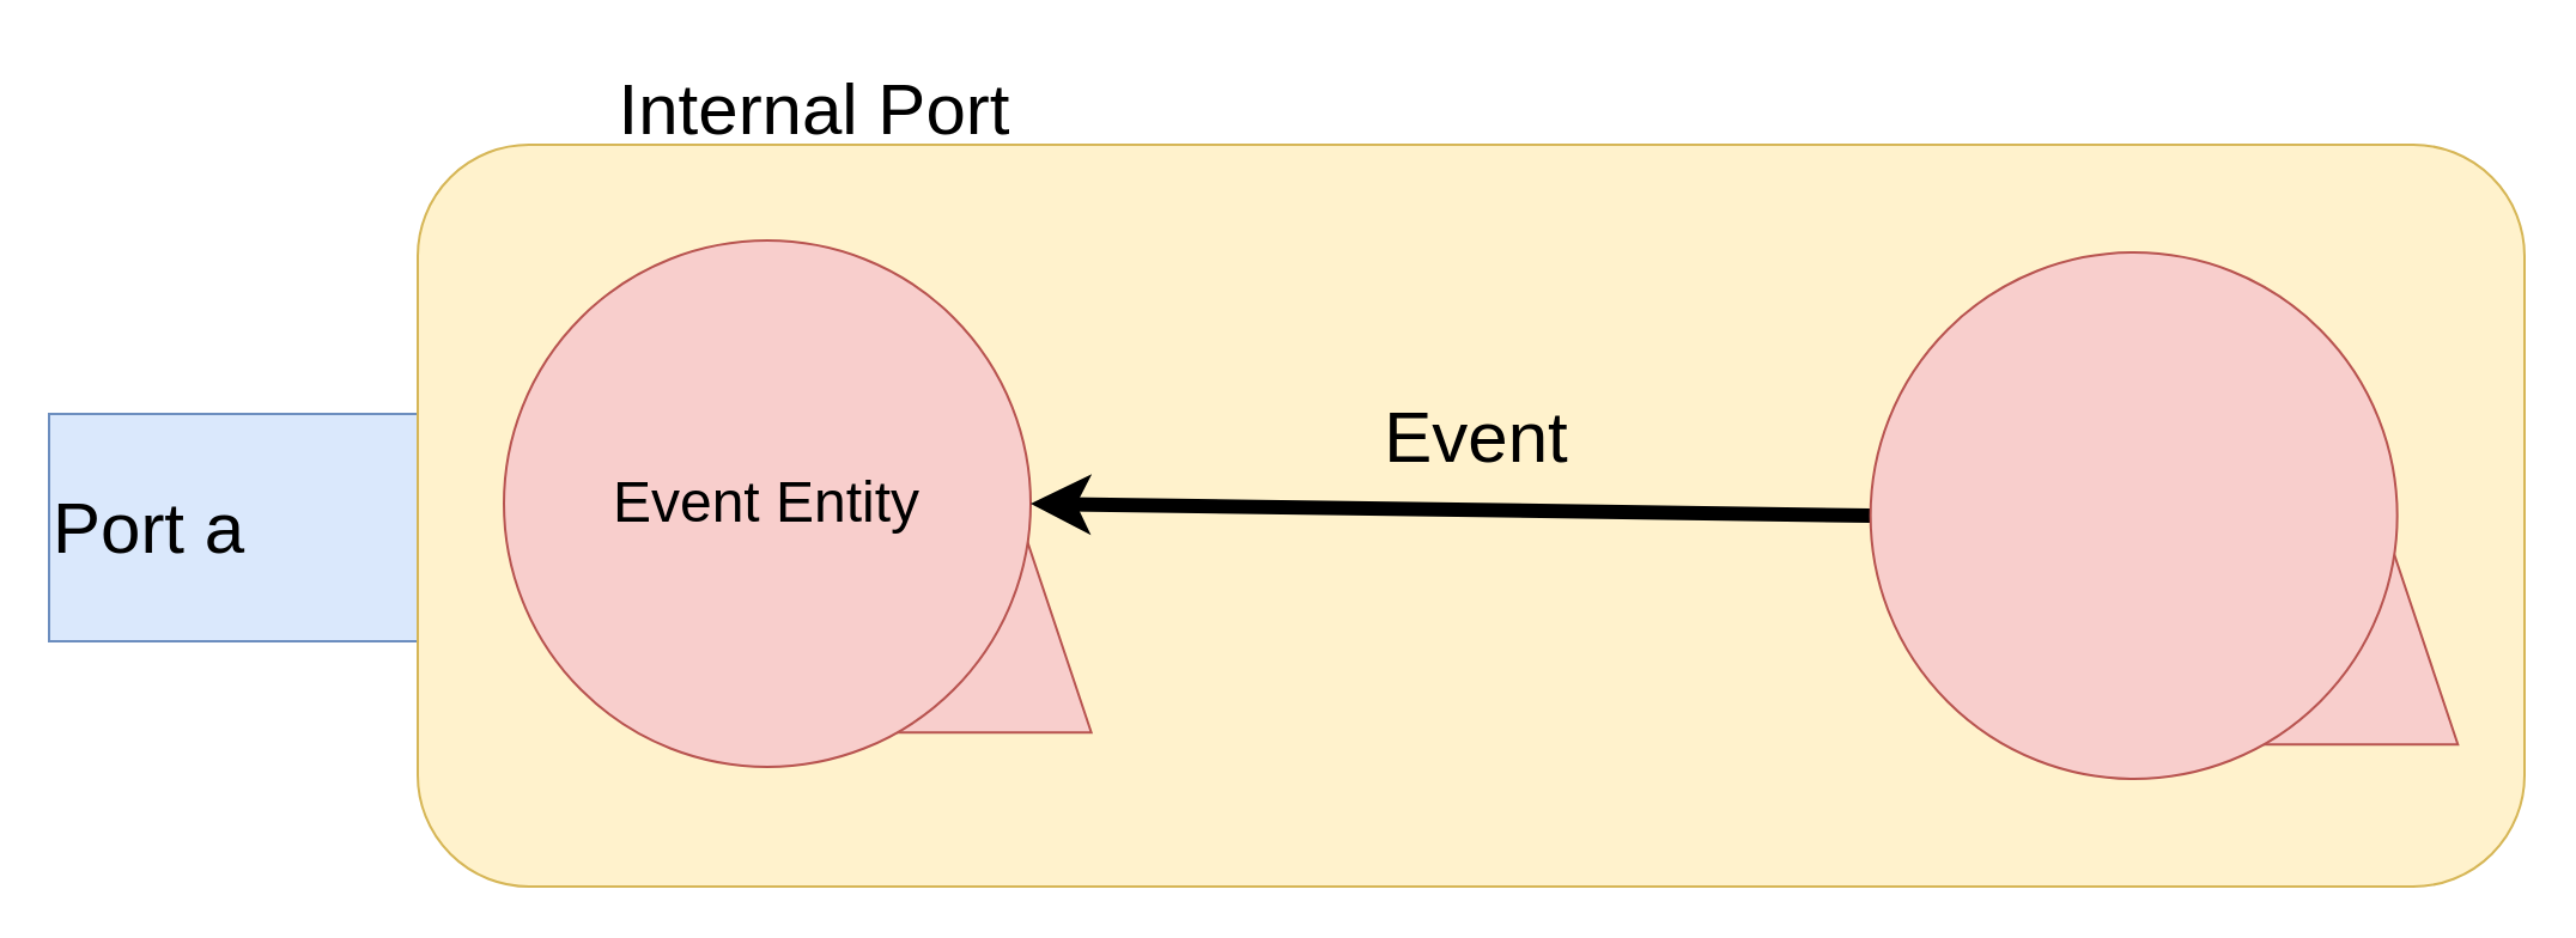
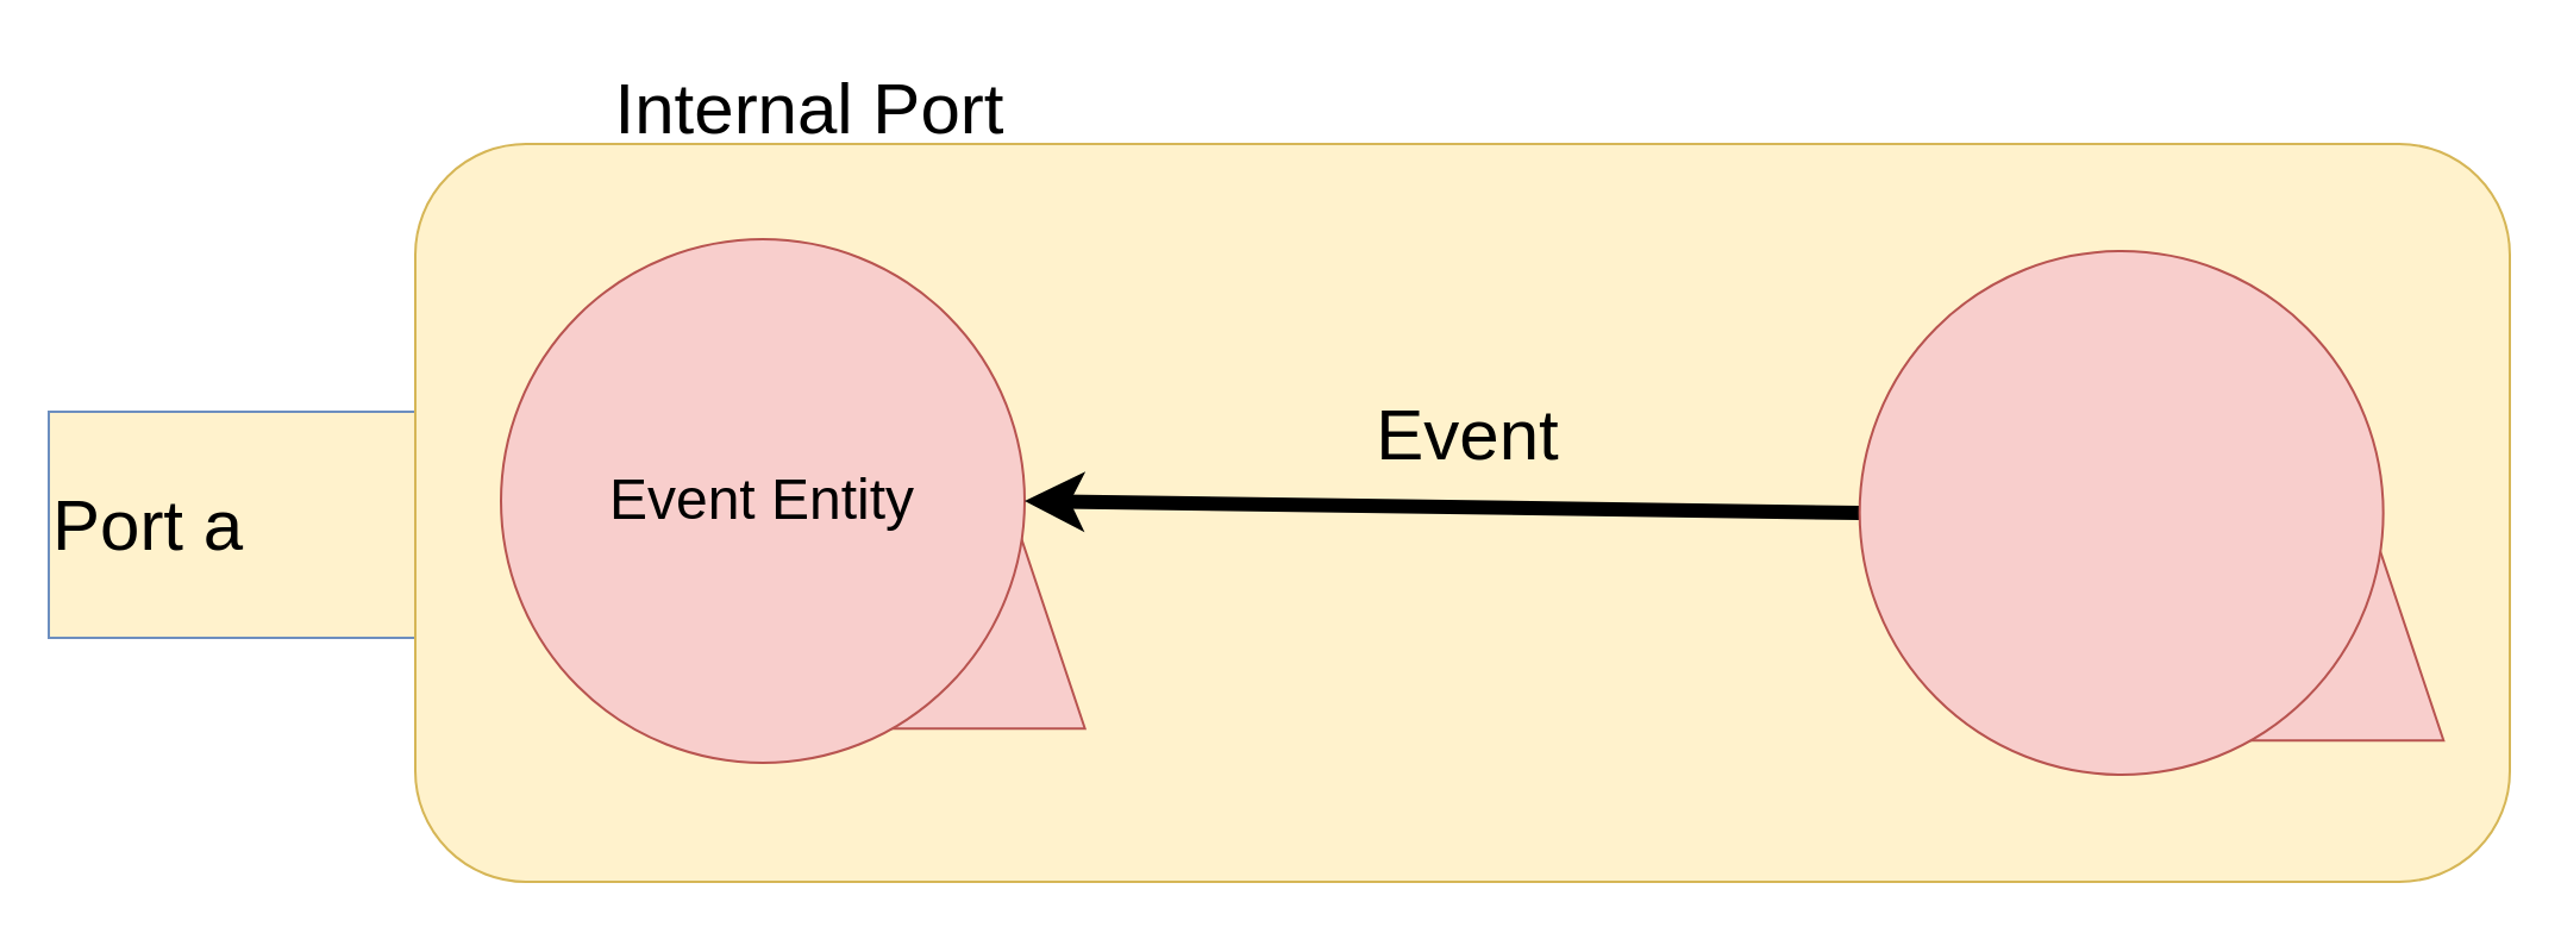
- <mxCell id="2" value="&lt;font color=&quot;#000000&quot;&gt;&lt;span style=&quot;font-size: 30px&quot;&gt;Port a&lt;/span&gt;&lt;/font&gt;" style="rounded=0;whiteSpace=wrap;html=1;labelBackgroundColor=none;fillColor=#dae8fc;strokeColor=#6c8ebf;align=left;" parent="1" vertex="1"><mxGeometry x="20" y="172.5" width="210" height="95" as="geometry" /></mxCell>
+ <mxCell id="2" value="&lt;font color=&quot;#000000&quot;&gt;&lt;span style=&quot;font-size: 30px&quot;&gt;Port a&lt;/span&gt;&lt;/font&gt;" style="rounded=0;whiteSpace=wrap;html=1;labelBackgroundColor=none;fillColor=#fff2cc;strokeColor=#6c8ebf;align=left;" parent="1" vertex="1"><mxGeometry x="20" y="172.5" width="210" height="95" as="geometry" /></mxCell>
